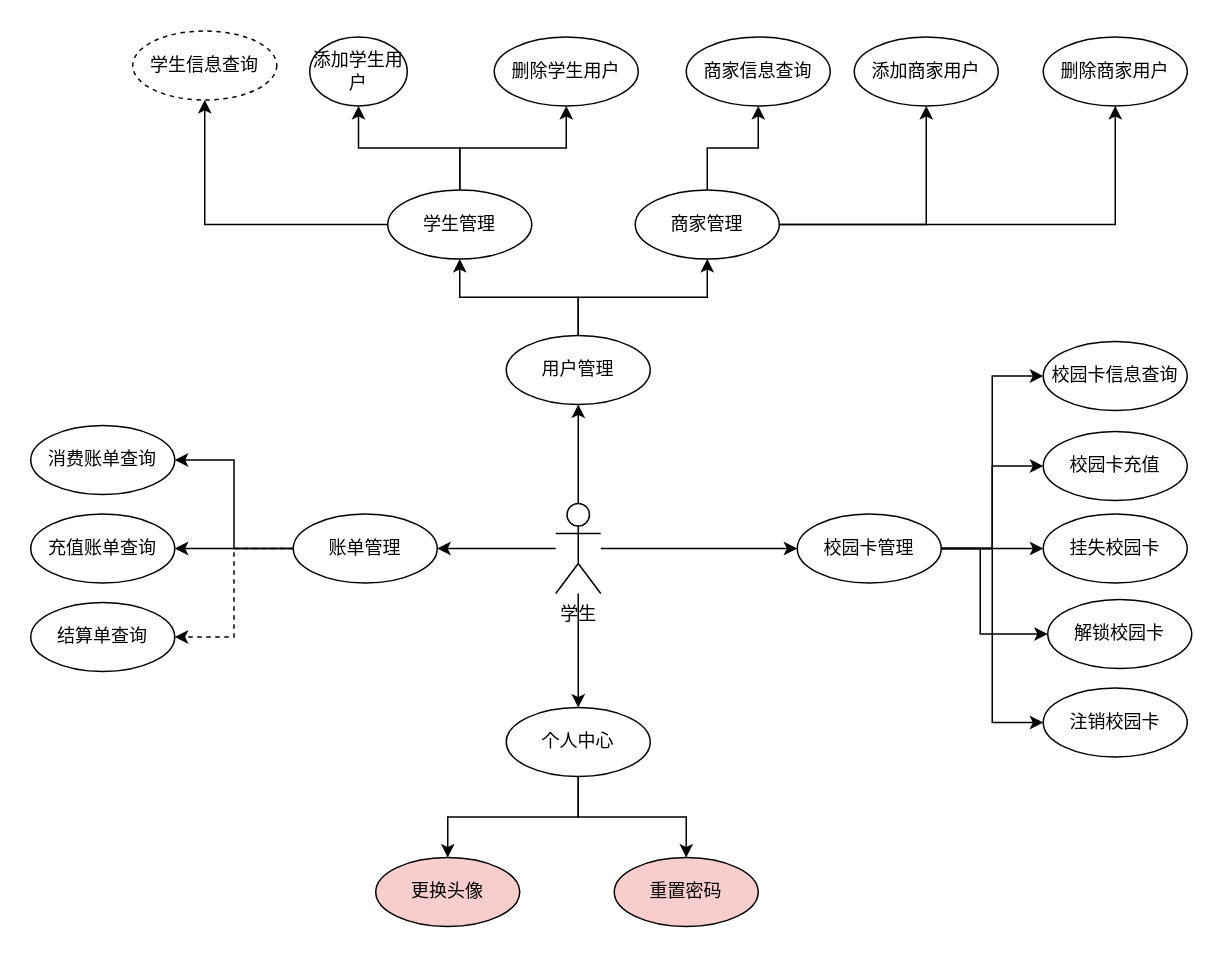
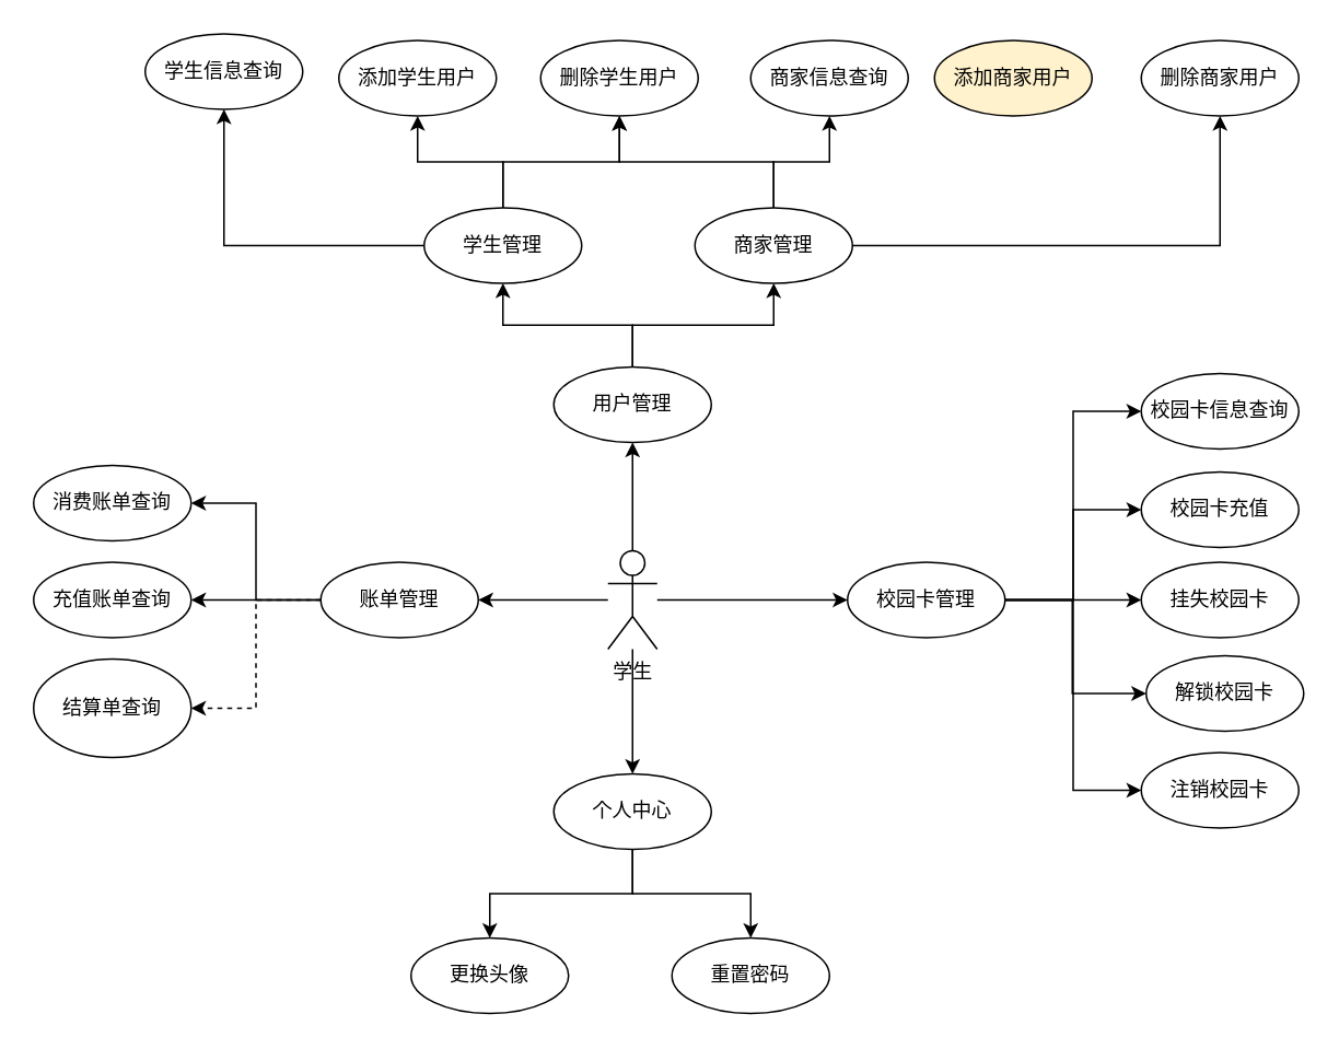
- <mxCell id="36" value="学生信息查询" style="ellipse;whiteSpace=wrap;html=1;dashed=1;" vertex="1" parent="1"><mxGeometry x="88" y="20" width="96" height="46" as="geometry" /></mxCell>
+ <mxCell id="36" value="学生信息查询" style="ellipse;whiteSpace=wrap;html=1;" vertex="1" parent="1"><mxGeometry x="88" y="20" width="96" height="46" as="geometry" /></mxCell>
- <mxCell id="37" value="添加学生用户" style="ellipse;whiteSpace=wrap;html=1;" vertex="1" parent="1"><mxGeometry x="206" y="24" width="65" height="46" as="geometry" /></mxCell>
+ <mxCell id="37" value="添加学生用户" style="ellipse;whiteSpace=wrap;html=1;" vertex="1" parent="1"><mxGeometry x="206" y="24" width="96" height="46" as="geometry" /></mxCell>
- <mxCell id="40" value="添加商家用户" style="ellipse;whiteSpace=wrap;html=1;" vertex="1" parent="1"><mxGeometry x="569" y="24" width="96" height="46" as="geometry" /></mxCell>
+ <mxCell id="40" value="添加商家用户" style="ellipse;whiteSpace=wrap;html=1;fillColor=#fff2cc;" vertex="1" parent="1"><mxGeometry x="569" y="24" width="96" height="46" as="geometry" /></mxCell>
- <mxCell id="15" style="edgeStyle=orthogonalEdgeStyle;rounded=0;orthogonalLoop=1;jettySize=auto;html=1;entryX=0.5;entryY=1;entryDx=0;entryDy=0;" edge="1" parent="1" source="17" target="40"><mxGeometry relative="1" as="geometry" /></mxCell>
+ <mxCell id="15" style="edgeStyle=orthogonalEdgeStyle;rounded=0;orthogonalLoop=1;jettySize=auto;html=1;" edge="1" parent="1" source="17" target="38"><mxGeometry relative="1" as="geometry" /></mxCell>
- <mxCell id="23" value="校园卡管理" style="ellipse;whiteSpace=wrap;html=1;" vertex="1" parent="1"><mxGeometry x="531" y="342" width="96" height="46" as="geometry" /></mxCell>
+ <mxCell id="23" value="校园卡管理" style="ellipse;whiteSpace=wrap;html=1;" vertex="1" parent="1"><mxGeometry x="516" y="342" width="96" height="46" as="geometry" /></mxCell>
- <mxCell id="30" value="结算单查询" style="ellipse;whiteSpace=wrap;html=1;" vertex="1" parent="1"><mxGeometry x="20" y="401" width="96" height="46" as="geometry" /></mxCell>
+ <mxCell id="30" value="结算单查询" style="ellipse;whiteSpace=wrap;html=1;" vertex="1" parent="1"><mxGeometry x="20" y="401" width="96" height="60" as="geometry" /></mxCell>
- <mxCell id="46" value="更换头像" style="ellipse;whiteSpace=wrap;html=1;fillColor=#f8cecc;" vertex="1" parent="1"><mxGeometry x="250" y="571" width="96" height="46" as="geometry" /></mxCell>
+ <mxCell id="46" value="更换头像" style="ellipse;whiteSpace=wrap;html=1;" vertex="1" parent="1"><mxGeometry x="250" y="571" width="96" height="46" as="geometry" /></mxCell>
- <mxCell id="47" value="重置密码" style="ellipse;whiteSpace=wrap;html=1;fillColor=#f8cecc;" vertex="1" parent="1"><mxGeometry x="409" y="571" width="96" height="46" as="geometry" /></mxCell>
+ <mxCell id="47" value="重置密码" style="ellipse;whiteSpace=wrap;html=1;" vertex="1" parent="1"><mxGeometry x="409" y="571" width="96" height="46" as="geometry" /></mxCell>
